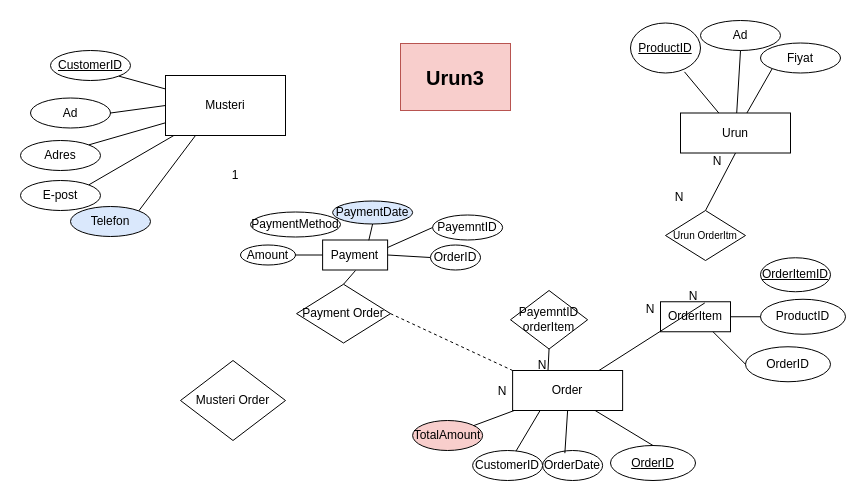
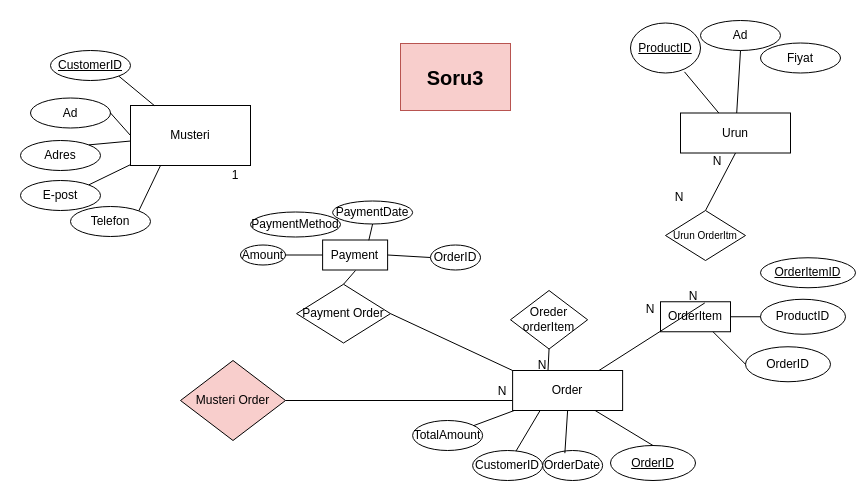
- <mxCell id="65" value="&lt;b&gt;&lt;font style=&quot;font-size: 20px;&quot;&gt;Urun3&lt;/font&gt;&lt;/b&gt;" style="text;html=1;align=center;verticalAlign=middle;whiteSpace=wrap;rounded=0;fillColor=#f8cecc;strokeColor=#b85450;" vertex="1" parent="1"><mxGeometry x="400" y="43" width="110" height="67" as="geometry" /></mxCell>
+ <mxCell id="65" value="&lt;b&gt;&lt;font style=&quot;font-size: 20px;&quot;&gt;Soru3&lt;/font&gt;&lt;/b&gt;" style="text;html=1;align=center;verticalAlign=middle;whiteSpace=wrap;rounded=0;fillColor=#f8cecc;strokeColor=#b85450;" vertex="1" parent="1"><mxGeometry x="400" y="43" width="110" height="67" as="geometry" /></mxCell>
- <mxCell id="16" value="" style="endArrow=none;html=1;rounded=0;exitX=0;exitY=1;exitDx=0;exitDy=0;" edge="1" parent="1" source="13" target="11"><mxGeometry width="50" height="50" relative="1" as="geometry"><mxPoint x="500.249" y="354.655" as="sourcePoint" /><mxPoint x="450.249" y="404.655" as="targetPoint" /></mxGeometry></mxCell>
- <mxCell id="2" value="Musteri" style="rounded=0;whiteSpace=wrap;html=1;" vertex="1" parent="1"><mxGeometry x="165" y="75" width="120" height="60" as="geometry" /></mxCell>
+ <mxCell id="2" value="Musteri" style="rounded=0;whiteSpace=wrap;html=1;" vertex="1" parent="1"><mxGeometry x="130" y="105" width="120" height="60" as="geometry" /></mxCell>
- <mxCell id="56" value="PaymentDate" style="ellipse;whiteSpace=wrap;html=1;fillColor=#dae8fc;" vertex="1" parent="1"><mxGeometry x="332.11" y="200.5" width="80" height="23" as="geometry" /></mxCell>
+ <mxCell id="56" value="PaymentDate" style="ellipse;whiteSpace=wrap;html=1;" vertex="1" parent="1"><mxGeometry x="332.11" y="200.5" width="80" height="23" as="geometry" /></mxCell>
- <mxCell id="34" value="Telefon" style="ellipse;whiteSpace=wrap;html=1;fillColor=#dae8fc;" vertex="1" parent="1"><mxGeometry x="70" y="206" width="80" height="30" as="geometry" /></mxCell>
+ <mxCell id="34" value="Telefon" style="ellipse;whiteSpace=wrap;html=1;" vertex="1" parent="1"><mxGeometry x="70" y="206" width="80" height="30" as="geometry" /></mxCell>
- <mxCell id="52" value="PayemntID" style="ellipse;whiteSpace=wrap;html=1;" vertex="1" parent="1"><mxGeometry x="432.11" y="214.5" width="70" height="25" as="geometry" /></mxCell>
- <mxCell id="53" value="" style="endArrow=none;html=1;rounded=0;entryX=0;entryY=0.5;entryDx=0;entryDy=0;exitX=1;exitY=0.25;exitDx=0;exitDy=0;" edge="1" parent="1" source="51" target="52"><mxGeometry width="50" height="50" relative="1" as="geometry"><mxPoint x="372.11" y="239.5" as="sourcePoint" /><mxPoint x="422.11" y="189.5" as="targetPoint" /></mxGeometry></mxCell>
- <mxCell id="58" value="Amount" style="ellipse;whiteSpace=wrap;html=1;" vertex="1" parent="1"><mxGeometry x="240" y="244.5" width="55" height="20" as="geometry" /></mxCell>
+ <mxCell id="58" value="Amount" style="ellipse;whiteSpace=wrap;html=1;" vertex="1" parent="1"><mxGeometry x="240" y="244.5" width="45" height="20" as="geometry" /></mxCell>
- <mxCell id="41" value="&lt;u&gt;OrderItemID&lt;/u&gt;" style="ellipse;whiteSpace=wrap;html=1;flipV=1;flipH=1;" vertex="1" parent="1"><mxGeometry x="760" y="257.25" width="70" height="34" as="geometry" /></mxCell>
+ <mxCell id="41" value="&lt;u&gt;OrderItemID&lt;/u&gt;" style="ellipse;whiteSpace=wrap;html=1;flipV=1;flipH=1;" vertex="1" parent="1"><mxGeometry x="760" y="257.25" width="95" height="30" as="geometry" /></mxCell>
- <mxCell id="44" value="PayemntID orderItem" style="rhombus;whiteSpace=wrap;html=1;" vertex="1" parent="1"><mxGeometry x="510" y="290" width="77.11" height="58.5" as="geometry" /></mxCell>
+ <mxCell id="44" value="Oreder orderItem" style="rhombus;whiteSpace=wrap;html=1;" vertex="1" parent="1"><mxGeometry x="510" y="290" width="77.11" height="58.5" as="geometry" /></mxCell>
- <mxCell id="64" value="" style="endArrow=none;html=1;rounded=0;entryX=0;entryY=0;entryDx=0;entryDy=0;exitX=1;exitY=0.5;exitDx=0;exitDy=0;dashed=1;" edge="1" parent="1" source="62" target="17"><mxGeometry width="50" height="50" relative="1" as="geometry"><mxPoint x="250" y="240" as="sourcePoint" /><mxPoint x="300" y="190" as="targetPoint" /></mxGeometry></mxCell>
+ <mxCell id="64" value="" style="endArrow=none;html=1;rounded=0;entryX=0;entryY=0;entryDx=0;entryDy=0;exitX=1;exitY=0.5;exitDx=0;exitDy=0;" edge="1" parent="1" source="62" target="17"><mxGeometry width="50" height="50" relative="1" as="geometry"><mxPoint x="250" y="240" as="sourcePoint" /><mxPoint x="300" y="190" as="targetPoint" /></mxGeometry></mxCell>
- <mxCell id="29" value="Musteri Order" style="rhombus;whiteSpace=wrap;html=1;" vertex="1" parent="1"><mxGeometry x="180" y="360" width="105" height="80" as="geometry" /></mxCell>
+ <mxCell id="29" value="Musteri Order" style="rhombus;whiteSpace=wrap;html=1;fillColor=#f8cecc;" vertex="1" parent="1"><mxGeometry x="180" y="360" width="105" height="80" as="geometry" /></mxCell>
+ <mxCell id="30" value="" style="endArrow=none;html=1;rounded=0;entryX=0;entryY=0.75;entryDx=0;entryDy=0;exitX=1;exitY=0.5;exitDx=0;exitDy=0;" edge="1" parent="1" source="29" target="17"><mxGeometry width="50" height="50" relative="1" as="geometry"><mxPoint x="260" y="340" as="sourcePoint" /><mxPoint x="230" y="175" as="targetPoint" /></mxGeometry></mxCell>
- <mxCell id="18" value="TotalAmount" style="ellipse;whiteSpace=wrap;html=1;flipV=1;flipH=1;fillColor=#f8cecc;" vertex="1" parent="1"><mxGeometry x="412.11" y="420" width="70" height="30" as="geometry" /></mxCell>
+ <mxCell id="18" value="TotalAmount" style="ellipse;whiteSpace=wrap;html=1;flipV=1;flipH=1;" vertex="1" parent="1"><mxGeometry x="412.11" y="420" width="70" height="30" as="geometry" /></mxCell>
